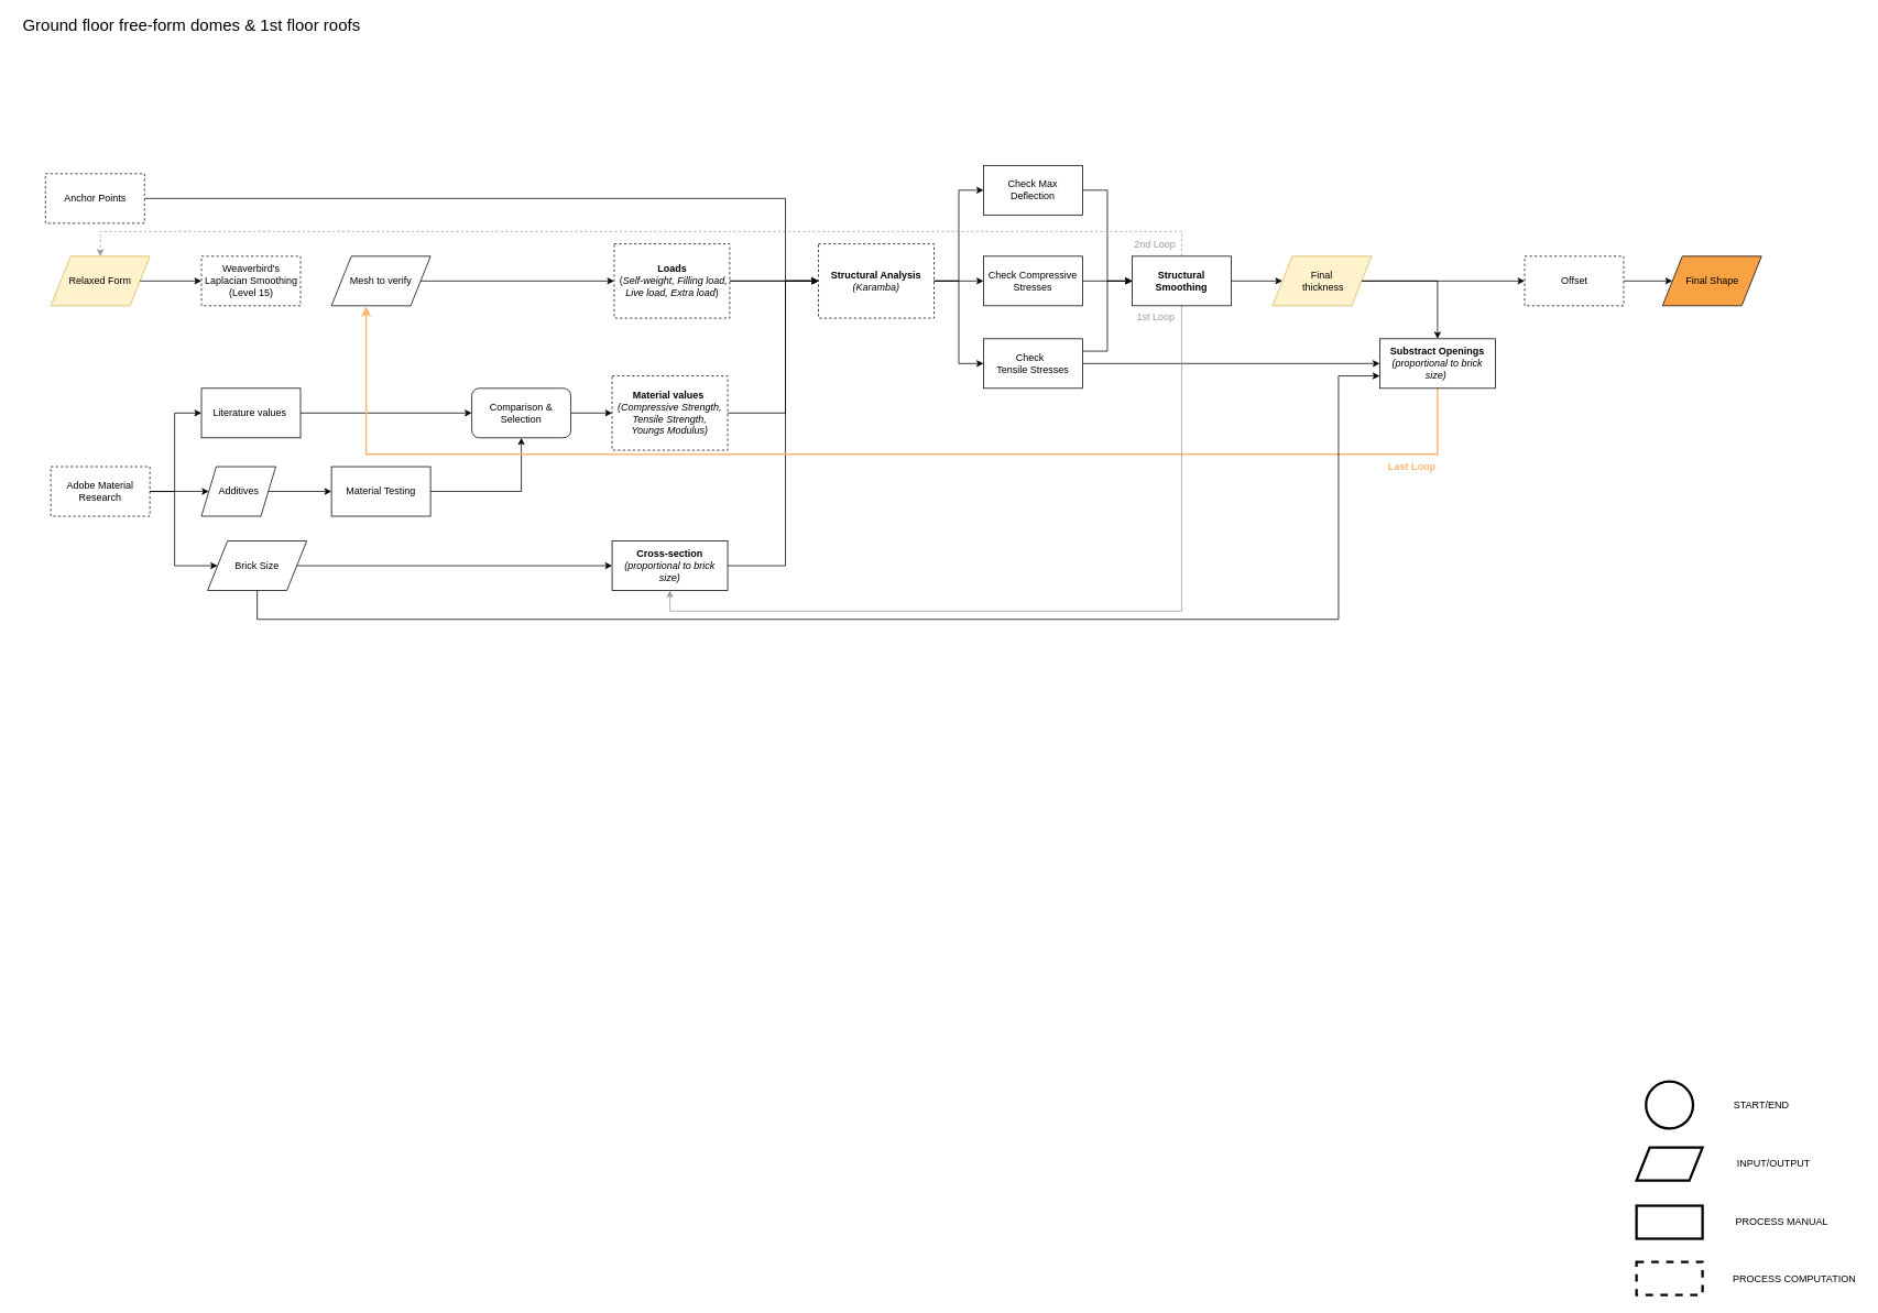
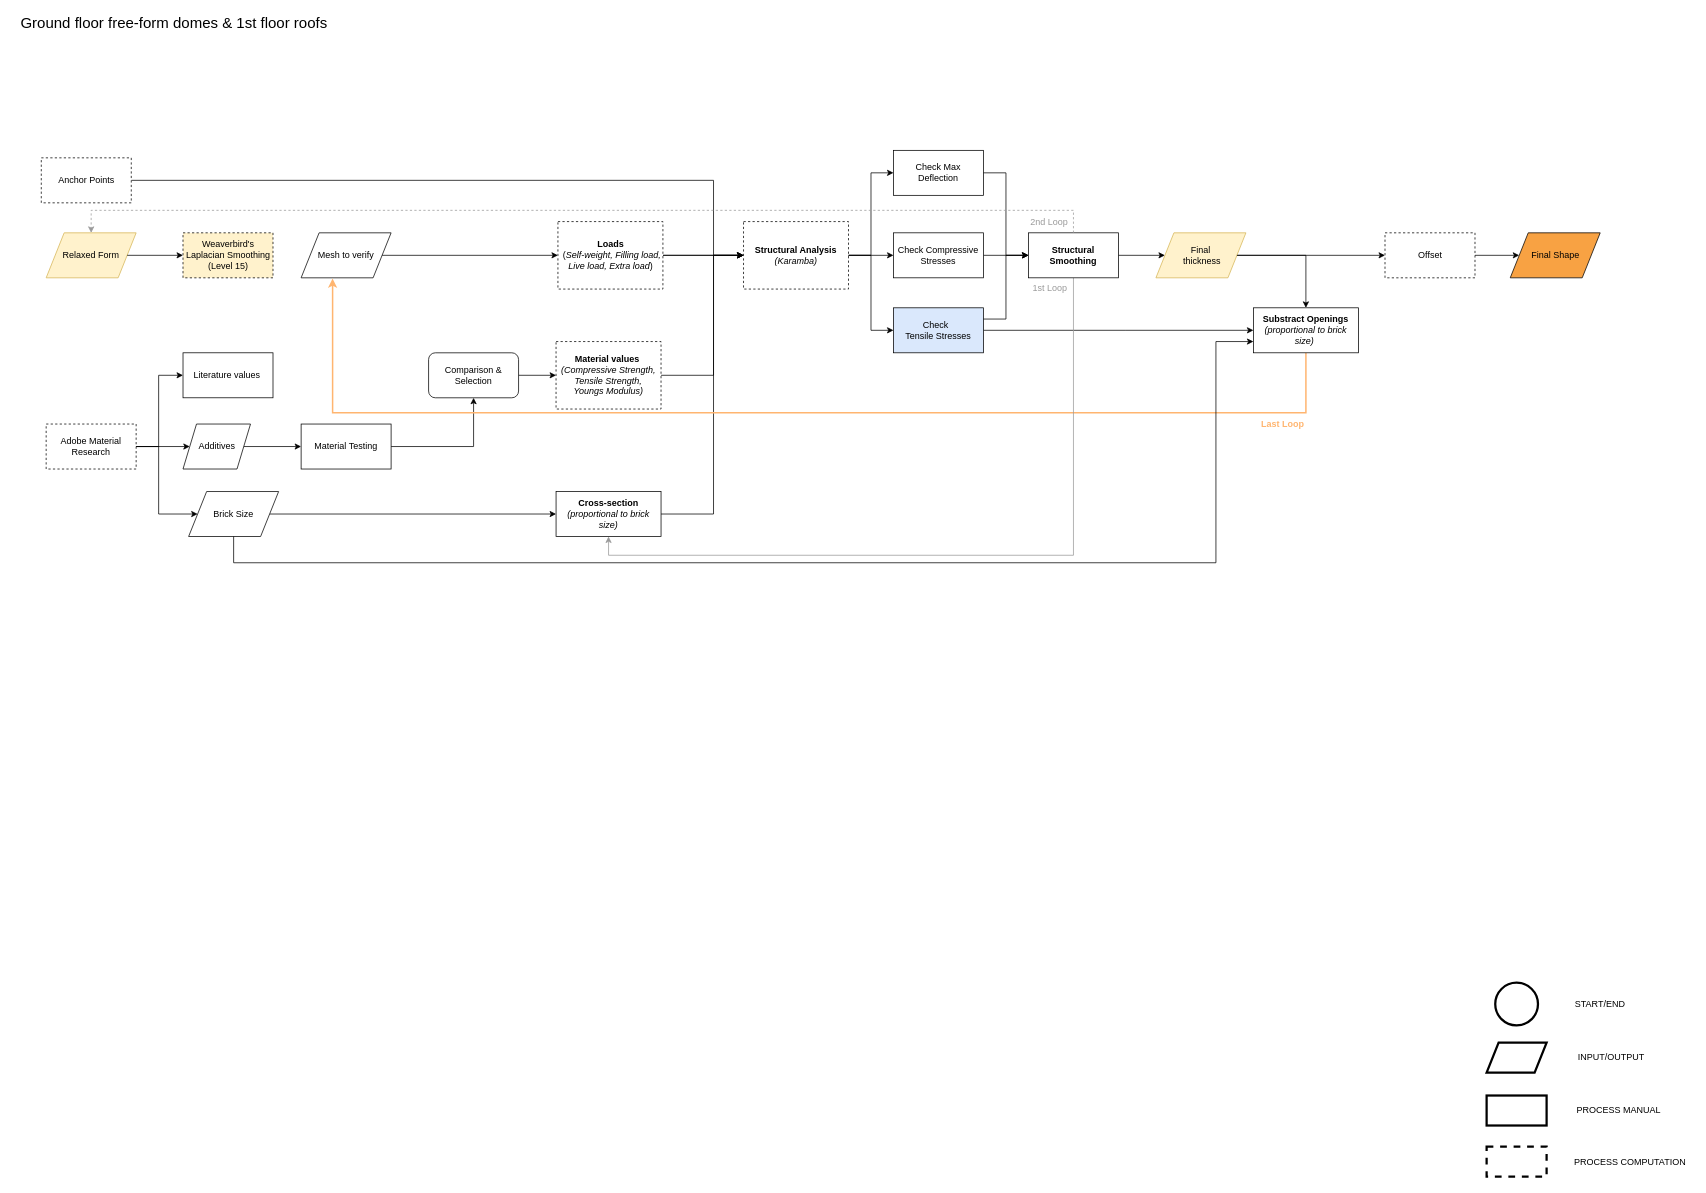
- <mxCell id="14" value="Weaverbird's Laplacian Smoothing (Level 15)" style="rounded=0;whiteSpace=wrap;html=1;dashed=1;" parent="1" vertex="1"><mxGeometry x="243.5" y="310" width="120" height="60" as="geometry" /></mxCell>
+ <mxCell id="14" value="Weaverbird's Laplacian Smoothing (Level 15)" style="rounded=0;whiteSpace=wrap;html=1;dashed=1;fillColor=#fff2cc;" parent="1" vertex="1"><mxGeometry x="243.5" y="310" width="120" height="60" as="geometry" /></mxCell>
- <mxCell id="51" value="Check&amp;nbsp;&amp;nbsp;&lt;br&gt;Tensile Stresses" style="rounded=0;whiteSpace=wrap;html=1;" vertex="1" parent="1"><mxGeometry x="1191" y="410" width="120" height="60" as="geometry" /></mxCell>
+ <mxCell id="51" value="Check&amp;nbsp;&amp;nbsp;&lt;br&gt;Tensile Stresses" style="rounded=0;whiteSpace=wrap;html=1;fillColor=#dae8fc;" vertex="1" parent="1"><mxGeometry x="1191" y="410" width="120" height="60" as="geometry" /></mxCell>
- <mxCell id="32" value="" style="edgeStyle=orthogonalEdgeStyle;rounded=0;orthogonalLoop=1;jettySize=auto;html=1;" edge="1" parent="1" source="33" target="43"><mxGeometry relative="1" as="geometry" /></mxCell>
